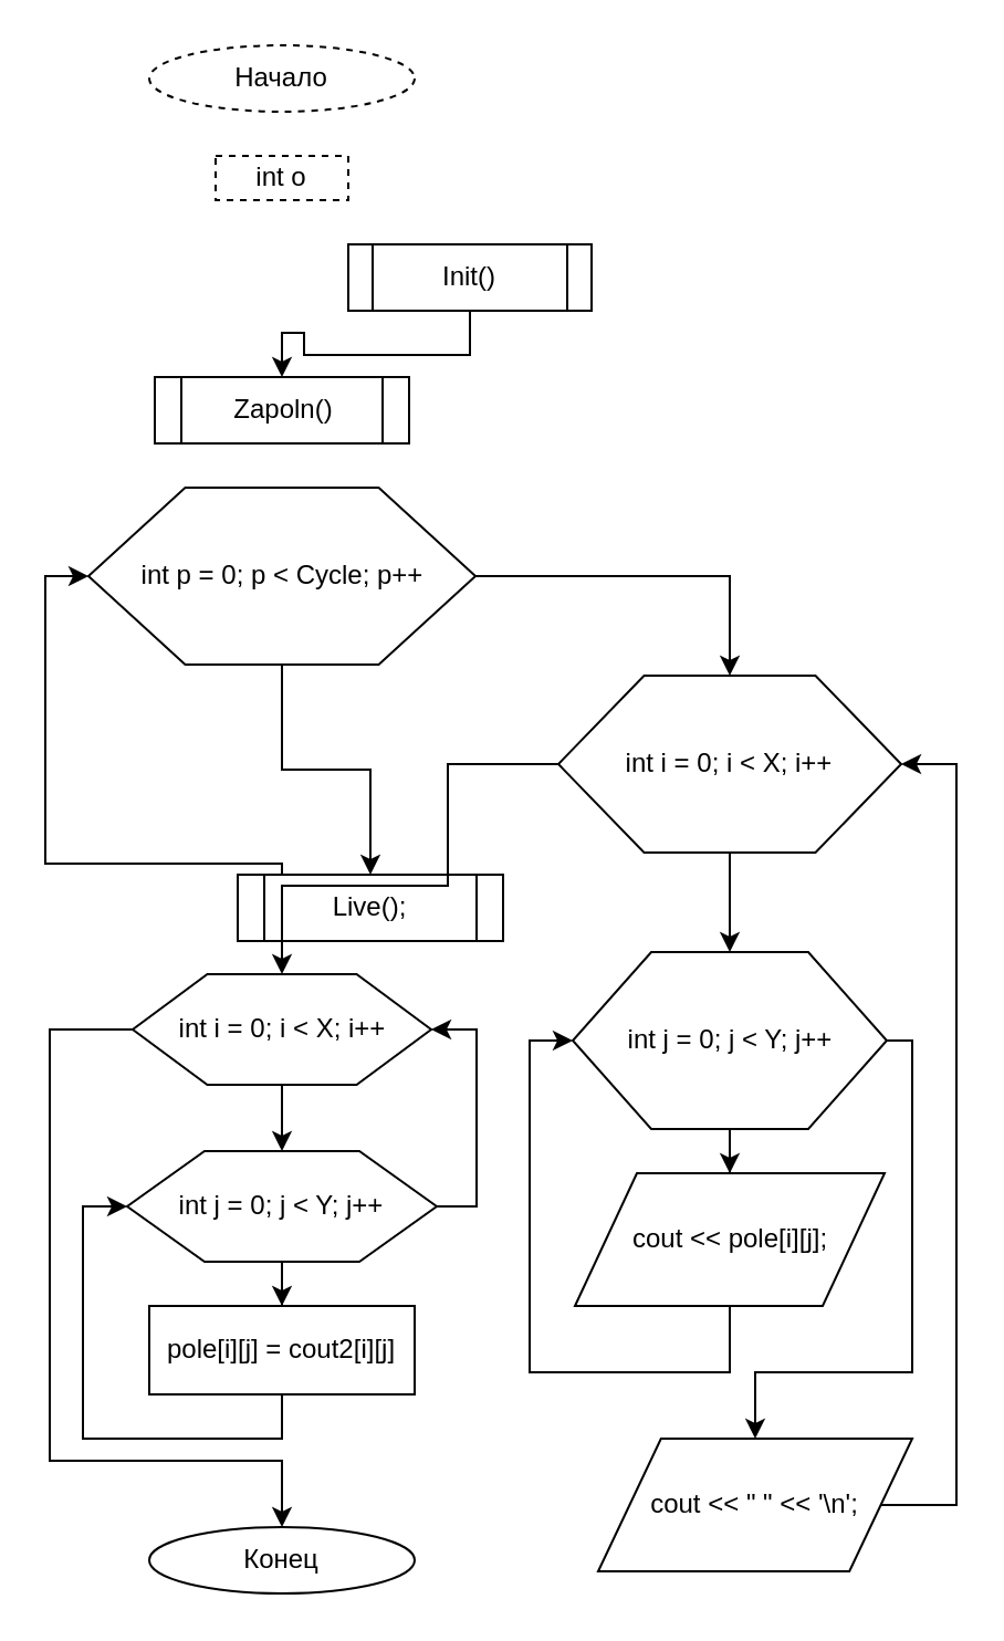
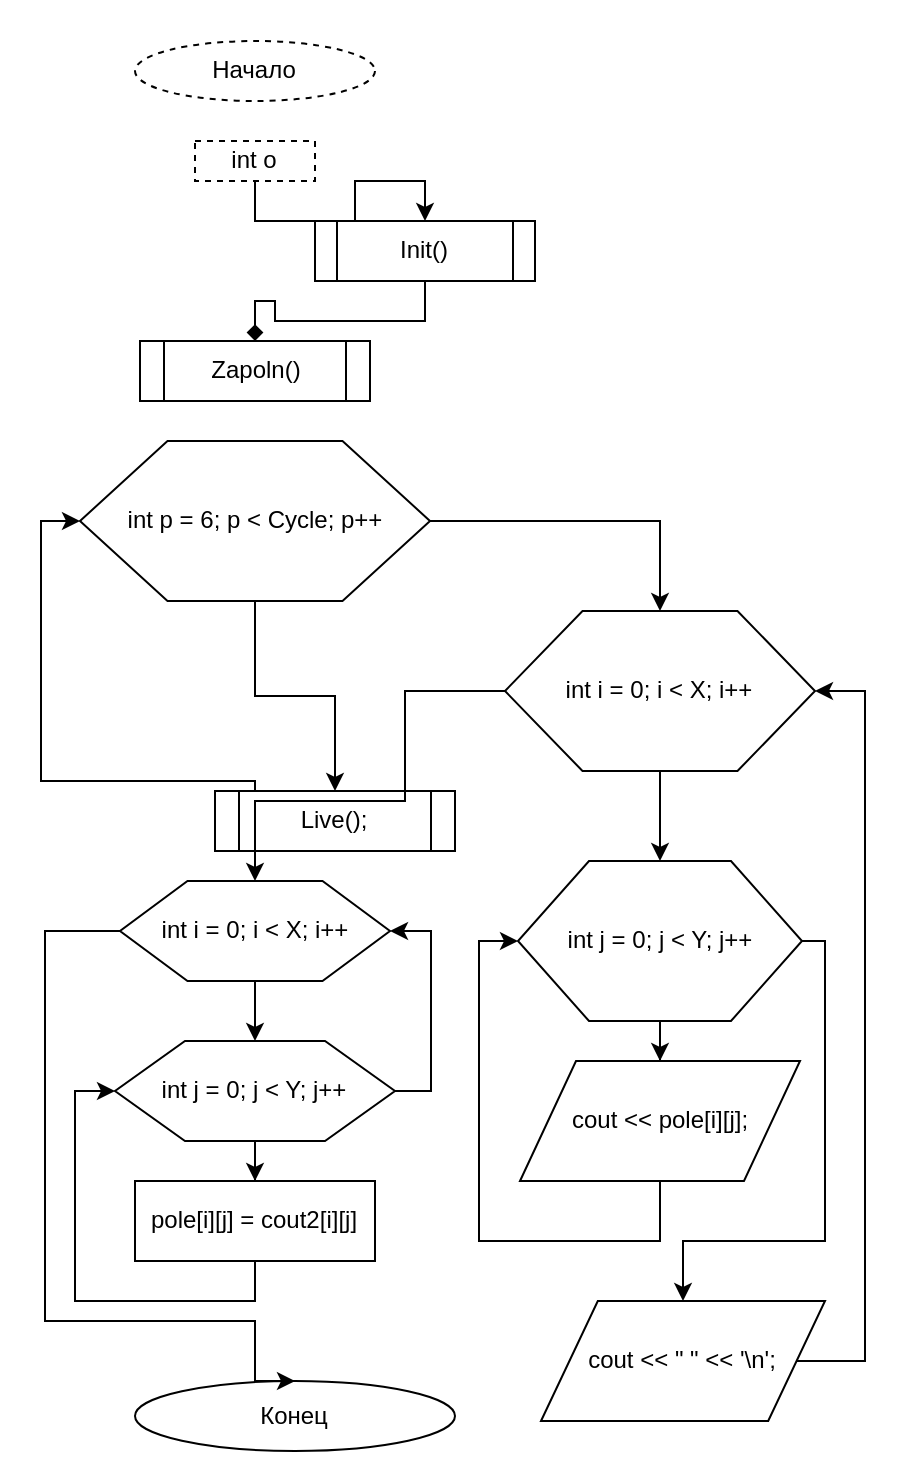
+ <mxCell id="4" style="edgeStyle=orthogonalEdgeStyle;rounded=0;orthogonalLoop=1;jettySize=auto;html=1;" edge="1" parent="1" source="5" target="7"><mxGeometry relative="1" as="geometry" /></mxCell>
- <mxCell id="6" style="edgeStyle=orthogonalEdgeStyle;rounded=0;orthogonalLoop=1;jettySize=auto;html=1;entryX=0.5;entryY=0;entryDx=0;entryDy=0;" edge="1" parent="1" source="7" target="8"><mxGeometry relative="1" as="geometry" /></mxCell>
+ <mxCell id="6" style="edgeStyle=orthogonalEdgeStyle;rounded=0;orthogonalLoop=1;jettySize=auto;html=1;entryX=0.5;entryY=0;entryDx=0;entryDy=0;endArrow=diamond;" edge="1" parent="1" source="7" target="8"><mxGeometry relative="1" as="geometry" /></mxCell>
- <mxCell id="11" value="int p = 0; p &amp;lt; Cycle; p++" style="shape=hexagon;perimeter=hexagonPerimeter2;whiteSpace=wrap;html=1;" vertex="1" parent="1"><mxGeometry x="39.5" y="220" width="175" height="80" as="geometry" /></mxCell>
+ <mxCell id="11" value="int p = 6; p &amp;lt; Cycle; p++" style="shape=hexagon;perimeter=hexagonPerimeter2;whiteSpace=wrap;html=1;" vertex="1" parent="1"><mxGeometry x="39.5" y="220" width="175" height="80" as="geometry" /></mxCell>
- <mxCell id="3" value="Конец" style="ellipse;whiteSpace=wrap;html=1;" vertex="1" parent="1"><mxGeometry x="67" y="690" width="120" height="30" as="geometry" /></mxCell>
+ <mxCell id="3" value="Конец" style="ellipse;whiteSpace=wrap;html=1;" vertex="1" parent="1"><mxGeometry x="67" y="690" width="160" height="35" as="geometry" /></mxCell>
